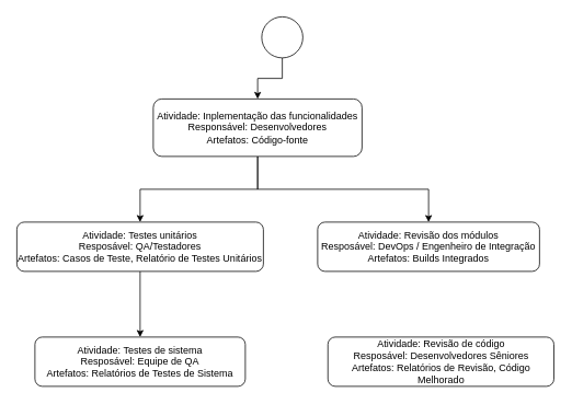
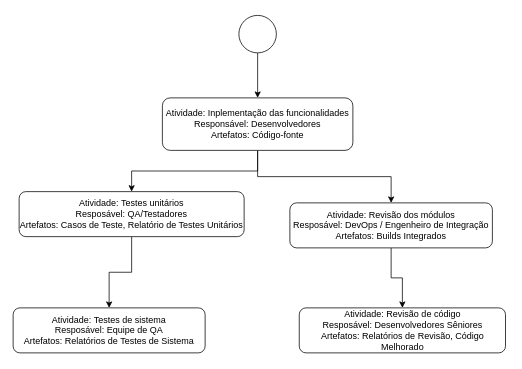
- <mxCell id="6" value="Atividade: Inplementação das funcionalidades&lt;div&gt;Responsável: Desenvolvedores&lt;/div&gt;&lt;div&gt;Artefatos: Código-fonte&lt;/div&gt;" style="rounded=1;whiteSpace=wrap;html=1;" vertex="1" parent="1"><mxGeometry x="186" y="120" width="254" height="70" as="geometry" /></mxCell>
+ <mxCell id="6" value="Atividade: Inplementação das funcionalidades&lt;div&gt;Responsável: Desenvolvedores&lt;/div&gt;&lt;div&gt;Artefatos: Código-fonte&lt;/div&gt;" style="rounded=1;whiteSpace=wrap;html=1;" vertex="1" parent="1"><mxGeometry x="216" y="130" width="254" height="70" as="geometry" /></mxCell>
- <mxCell id="8" value="Atividade: Testes unitários&lt;div&gt;Resposável: QA/Testadores&lt;/div&gt;&lt;div&gt;Artefatos: Casos de Teste, Relatório de Testes Unitários&lt;/div&gt;" style="rounded=1;whiteSpace=wrap;html=1;" vertex="1" parent="1"><mxGeometry x="20" y="270" width="300" height="60" as="geometry" /></mxCell>
+ <mxCell id="8" value="Atividade: Testes unitários&lt;div&gt;Resposável: QA/Testadores&lt;/div&gt;&lt;div&gt;Artefatos: Casos de Teste, Relatório de Testes Unitários&lt;/div&gt;" style="rounded=1;whiteSpace=wrap;html=1;" vertex="1" parent="1"><mxGeometry x="25" y="255" width="300" height="60" as="geometry" /></mxCell>
+ <mxCell id="9" value="" style="edgeStyle=orthogonalEdgeStyle;rounded=0;orthogonalLoop=1;jettySize=auto;html=1;" edge="1" parent="1" source="10" target="12"><mxGeometry relative="1" as="geometry" /></mxCell>
- <mxCell id="11" value="Atividade: Testes de sistema&lt;div&gt;Resposável: Equipe de QA&lt;/div&gt;&lt;div&gt;Artefatos: Relatórios de Testes de Sistema&lt;/div&gt;" style="rounded=1;whiteSpace=wrap;html=1;" vertex="1" parent="1"><mxGeometry x="42" y="410" width="256" height="60" as="geometry" /></mxCell>
+ <mxCell id="11" value="Atividade: Testes de sistema&lt;div&gt;Resposável: Equipe de QA&lt;/div&gt;&lt;div&gt;Artefatos: Relatórios de Testes de Sistema&lt;/div&gt;" style="rounded=1;whiteSpace=wrap;html=1;" vertex="1" parent="1"><mxGeometry x="17" y="410" width="256" height="60" as="geometry" /></mxCell>
